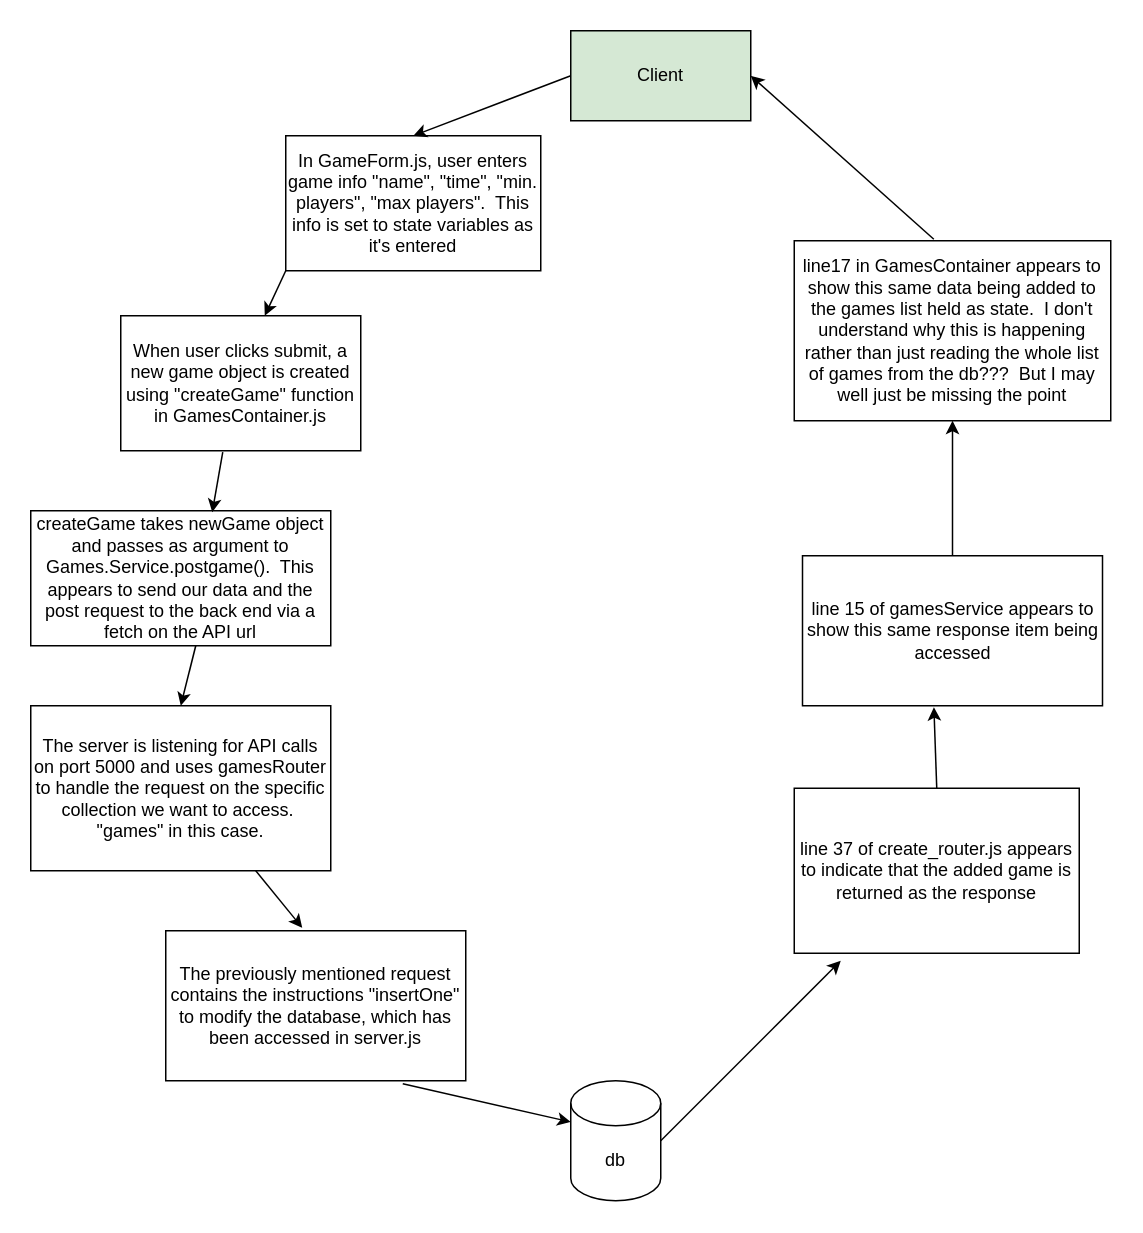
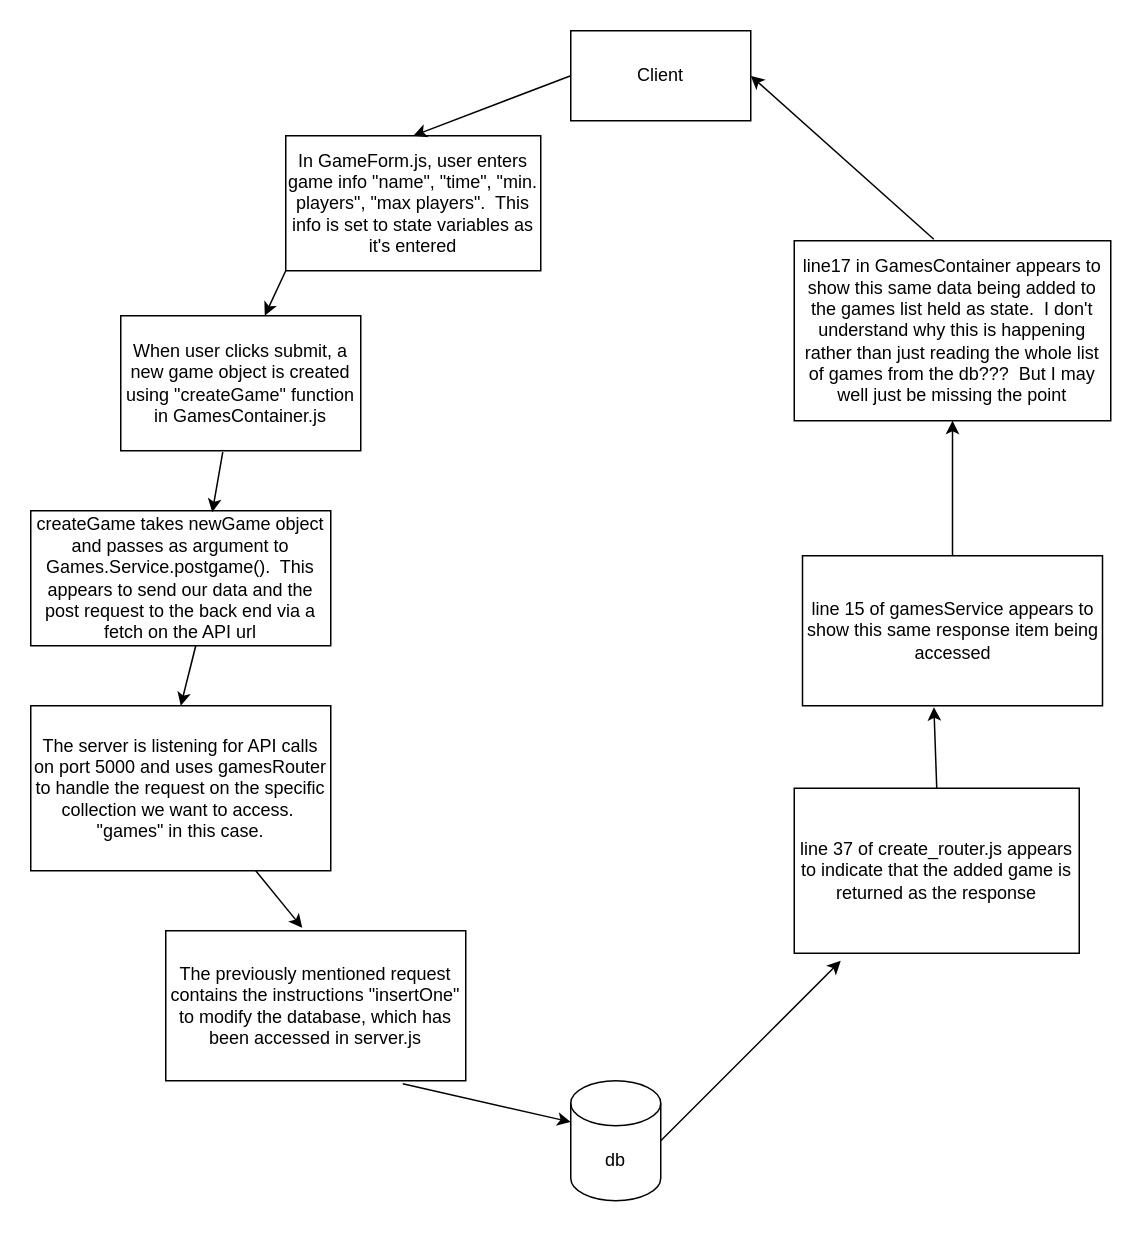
- <mxCell id="2" value="Client" style="rounded=0;whiteSpace=wrap;html=1;fillColor=#d5e8d4;" vertex="1" parent="1"><mxGeometry x="380" y="20" width="120" height="60" as="geometry" /></mxCell>
+ <mxCell id="2" value="Client" style="rounded=0;whiteSpace=wrap;html=1;" vertex="1" parent="1"><mxGeometry x="380" y="20" width="120" height="60" as="geometry" /></mxCell>
